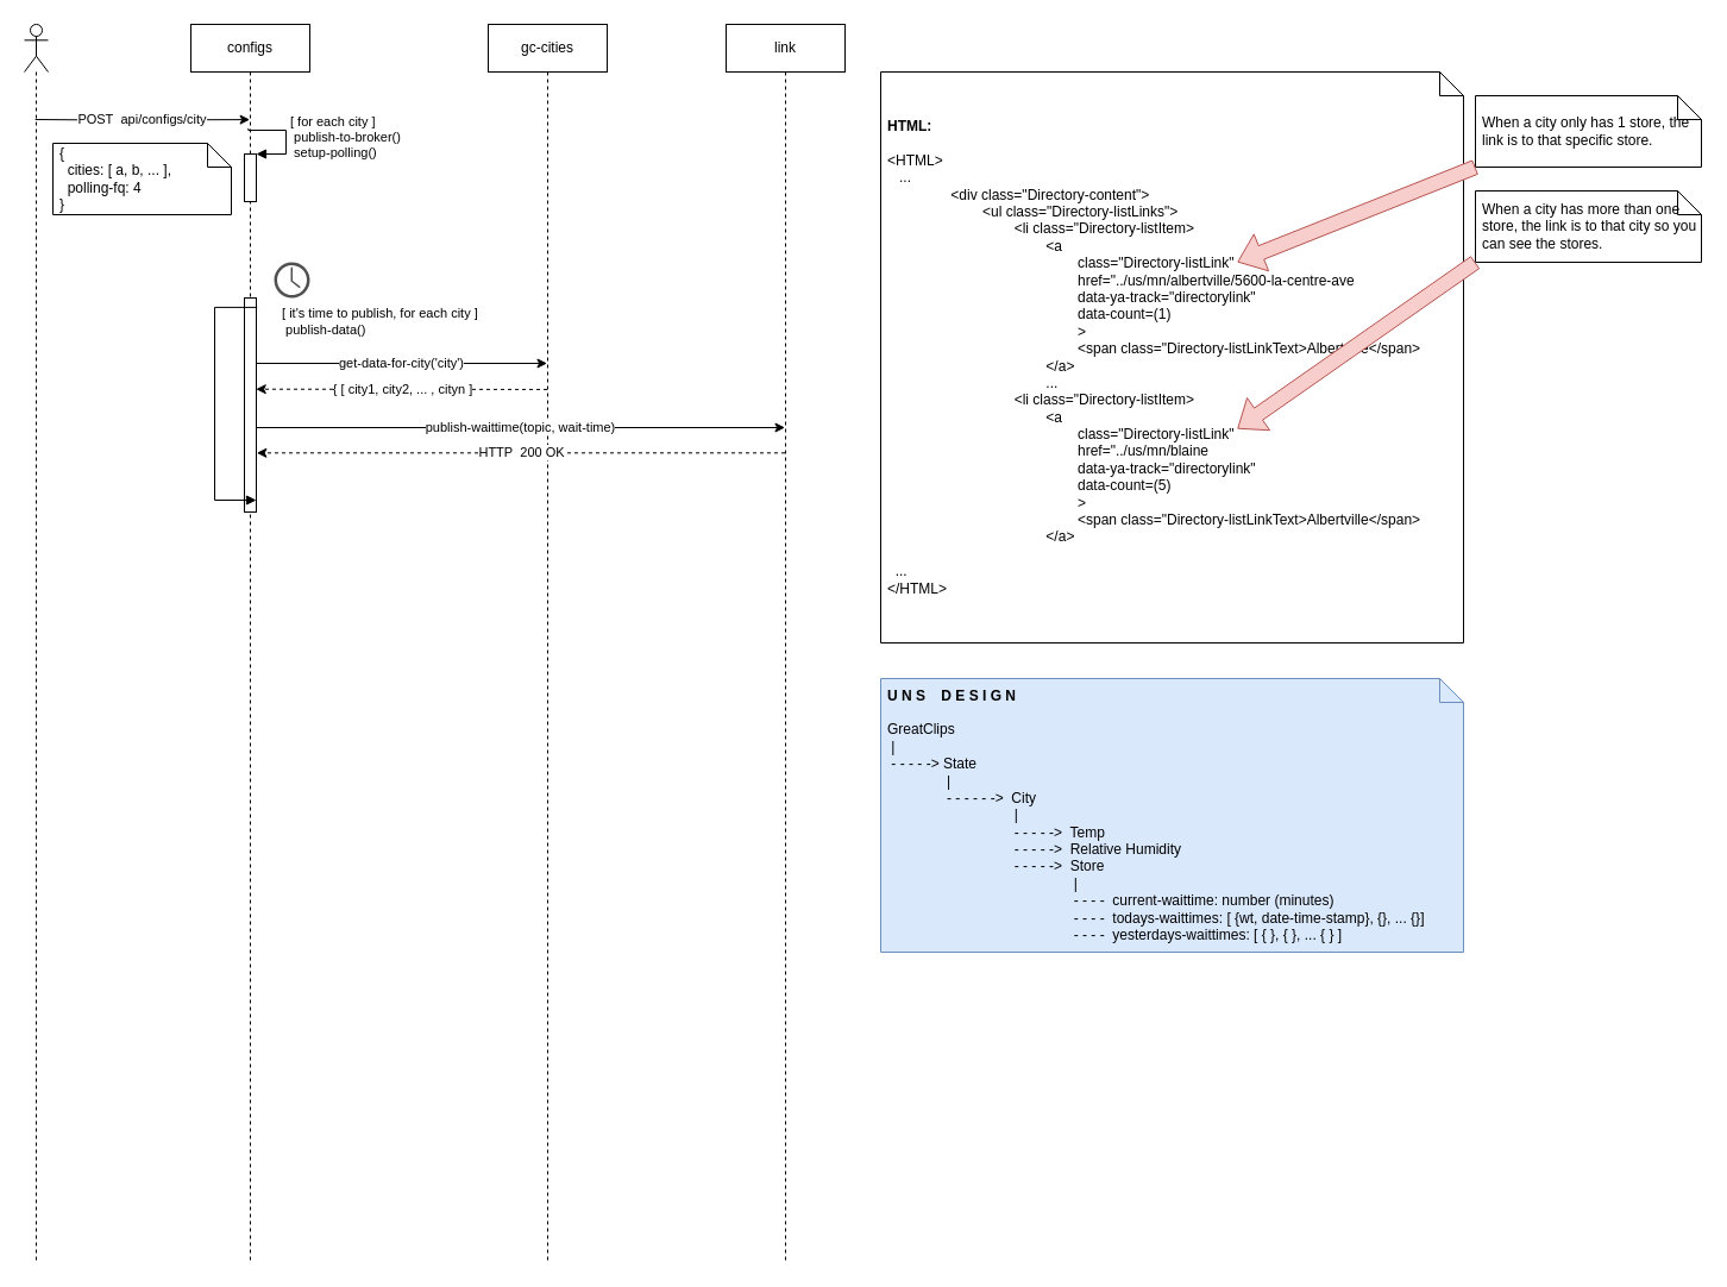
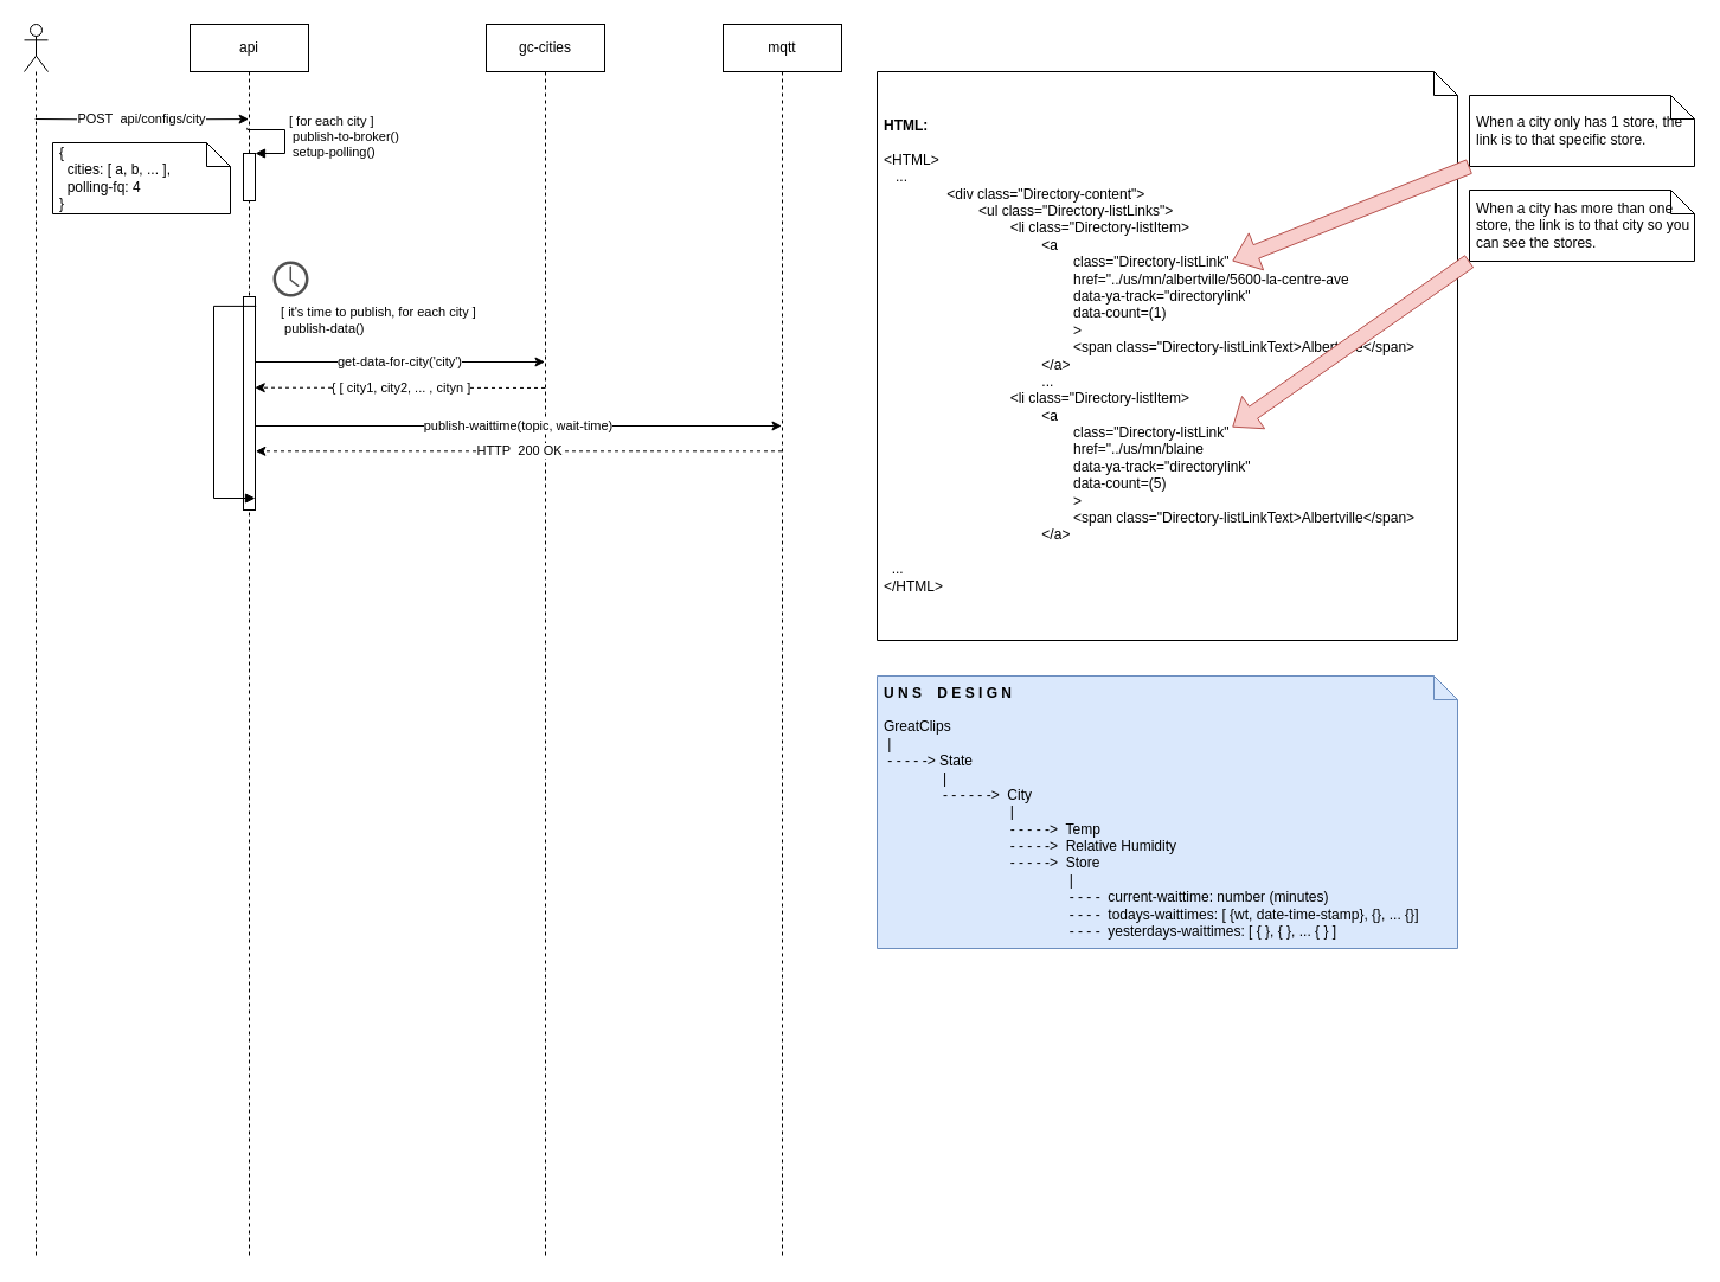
- <mxCell id="2" value="configs" style="shape=umlLifeline;perimeter=lifelinePerimeter;whiteSpace=wrap;html=1;container=1;collapsible=0;recursiveResize=0;outlineConnect=0;" vertex="1" parent="1"><mxGeometry x="160" y="20" width="100" height="1040" as="geometry" /></mxCell>
+ <mxCell id="2" value="api" style="shape=umlLifeline;perimeter=lifelinePerimeter;whiteSpace=wrap;html=1;container=1;collapsible=0;recursiveResize=0;outlineConnect=0;" vertex="1" parent="1"><mxGeometry x="160" y="20" width="100" height="1040" as="geometry" /></mxCell>
- <mxCell id="14" value="link" style="shape=umlLifeline;perimeter=lifelinePerimeter;whiteSpace=wrap;html=1;container=1;collapsible=0;recursiveResize=0;outlineConnect=0;" vertex="1" parent="1"><mxGeometry x="610" y="20" width="100" height="1040" as="geometry" /></mxCell>
+ <mxCell id="14" value="mqtt" style="shape=umlLifeline;perimeter=lifelinePerimeter;whiteSpace=wrap;html=1;container=1;collapsible=0;recursiveResize=0;outlineConnect=0;" vertex="1" parent="1"><mxGeometry x="610" y="20" width="100" height="1040" as="geometry" /></mxCell>
